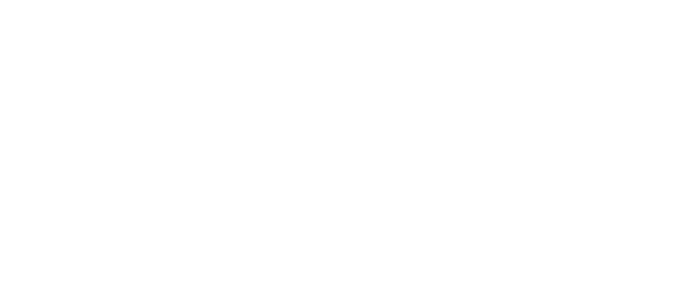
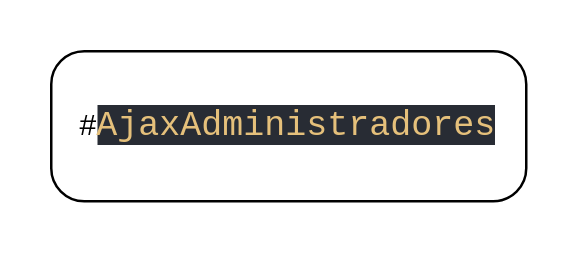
+ <mxCell id="2" value="#&lt;span style=&quot;color: rgb(229, 192, 123); background-color: rgb(40, 44, 52); font-family: &amp;quot;Cascadia Code&amp;quot;, Consolas, &amp;quot;Courier New&amp;quot;, monospace; font-size: 14px;&quot;&gt;AjaxAdministradores&lt;/span&gt;" style="rounded=1;whiteSpace=wrap;html=1;arcSize=22;" parent="1" vertex="1"><mxGeometry x="20" y="20" width="190" height="60" as="geometry" /></mxCell>
